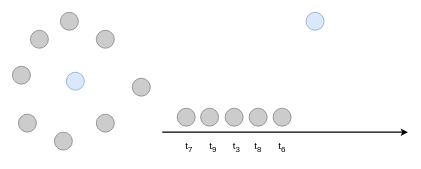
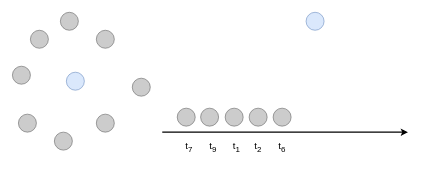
- <mxCell id="14" value="&lt;font style=&quot;font-size: 16px;&quot;&gt;t&lt;sub&gt;3&lt;/sub&gt;&lt;/font&gt;" style="text;html=1;align=center;verticalAlign=middle;whiteSpace=wrap;rounded=0;" vertex="1" parent="1"><mxGeometry x="363.5" y="230" width="60" height="30" as="geometry" /></mxCell>
+ <mxCell id="14" value="&lt;font style=&quot;font-size: 16px;&quot;&gt;t&lt;sub&gt;1&lt;/sub&gt;&lt;/font&gt;" style="text;html=1;align=center;verticalAlign=middle;whiteSpace=wrap;rounded=0;" vertex="1" parent="1"><mxGeometry x="363.5" y="230" width="60" height="30" as="geometry" /></mxCell>
- <mxCell id="15" value="&lt;font style=&quot;font-size: 16px;&quot;&gt;t&lt;sub&gt;8&lt;/sub&gt;&lt;/font&gt;" style="text;html=1;align=center;verticalAlign=middle;whiteSpace=wrap;rounded=0;" vertex="1" parent="1"><mxGeometry x="400" y="230" width="60" height="30" as="geometry" /></mxCell>
+ <mxCell id="15" value="&lt;font style=&quot;font-size: 16px;&quot;&gt;t&lt;sub&gt;2&lt;/sub&gt;&lt;/font&gt;" style="text;html=1;align=center;verticalAlign=middle;whiteSpace=wrap;rounded=0;" vertex="1" parent="1"><mxGeometry x="400" y="230" width="60" height="30" as="geometry" /></mxCell>
